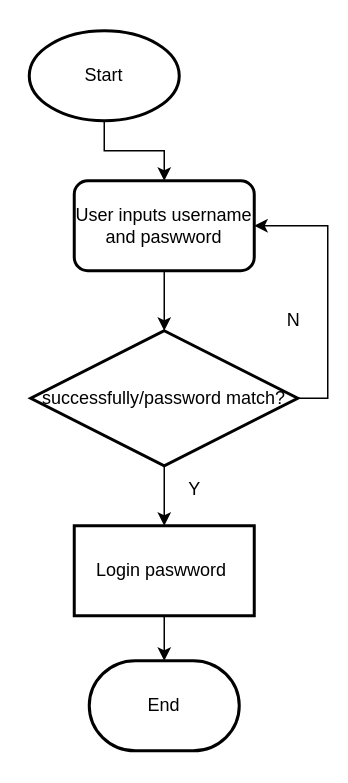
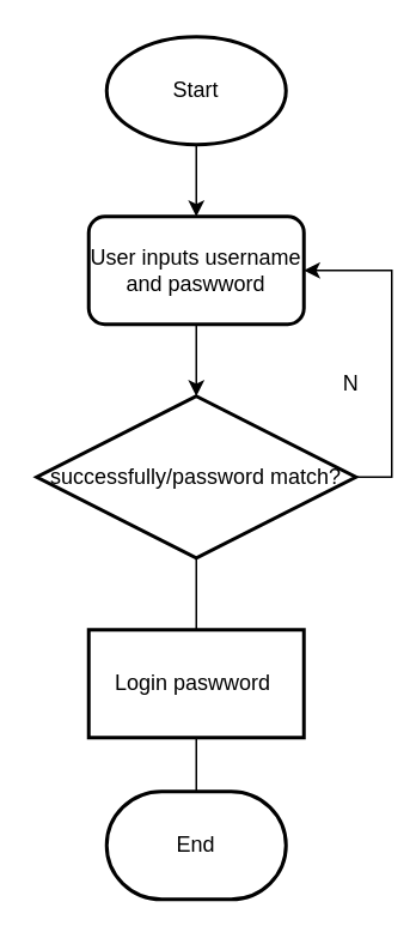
- <mxCell id="3" value="Start" style="strokeWidth=2;html=1;shape=mxgraph.flowchart.start_1;whiteSpace=wrap;" vertex="1" parent="1"><mxGeometry x="19" y="20" width="100" height="60" as="geometry" /></mxCell>
+ <mxCell id="3" value="Start" style="strokeWidth=2;html=1;shape=mxgraph.flowchart.start_1;whiteSpace=wrap;" vertex="1" parent="1"><mxGeometry x="59" y="20" width="100" height="60" as="geometry" /></mxCell>
- <mxCell id="13" value="Y" style="text;html=1;align=center;verticalAlign=middle;resizable=0;points=[];autosize=1;strokeColor=none;fillColor=none;" vertex="1" parent="1"><mxGeometry x="114" y="311" width="30" height="30" as="geometry" /></mxCell>
- <mxCell id="7" value="" style="edgeStyle=orthogonalEdgeStyle;rounded=0;orthogonalLoop=1;jettySize=auto;html=1;" edge="1" parent="1" source="8" target="11"><mxGeometry relative="1" as="geometry" /></mxCell>
+ <mxCell id="7" value="" style="edgeStyle=orthogonalEdgeStyle;rounded=0;orthogonalLoop=1;jettySize=auto;html=1;endArrow=none;" edge="1" parent="1" source="8" target="11"><mxGeometry relative="1" as="geometry" /></mxCell>
- <mxCell id="10" value="" style="edgeStyle=orthogonalEdgeStyle;rounded=0;orthogonalLoop=1;jettySize=auto;html=1;" edge="1" parent="1" source="11" target="12"><mxGeometry relative="1" as="geometry" /></mxCell>
+ <mxCell id="10" value="" style="edgeStyle=orthogonalEdgeStyle;rounded=0;orthogonalLoop=1;jettySize=auto;html=1;endArrow=none;" edge="1" parent="1" source="11" target="12"><mxGeometry relative="1" as="geometry" /></mxCell>
